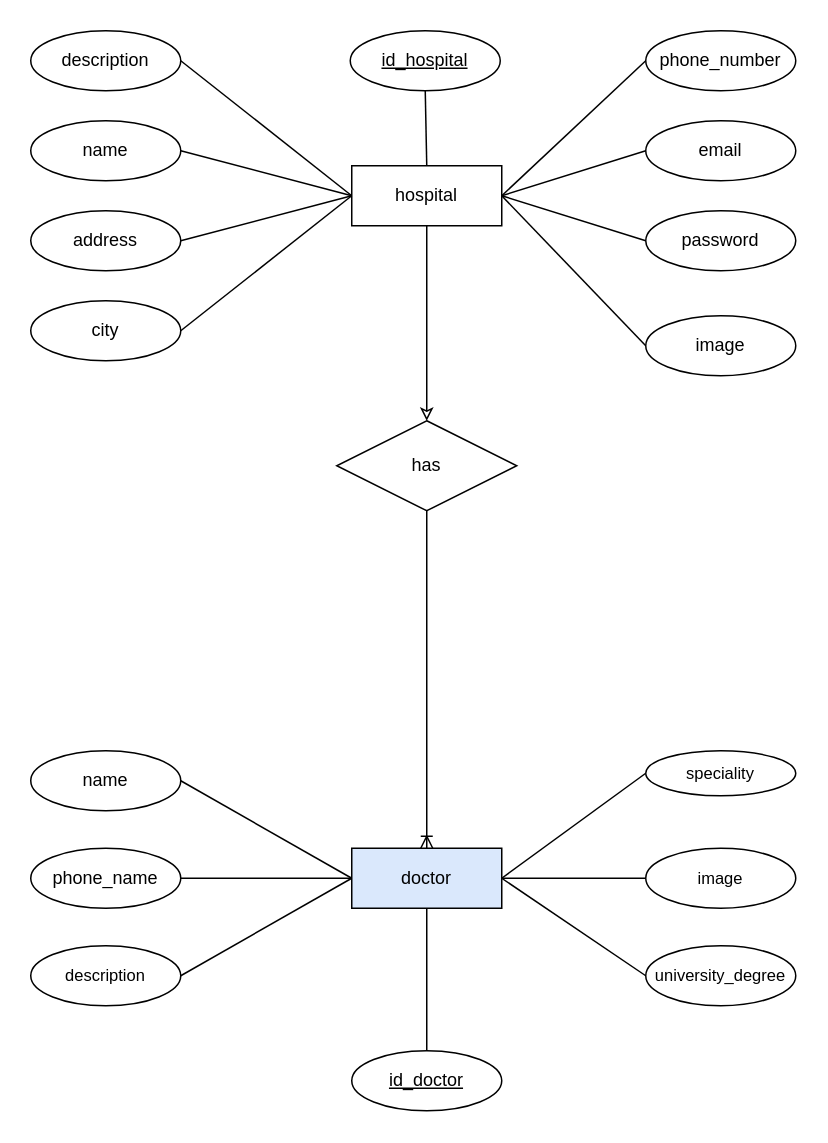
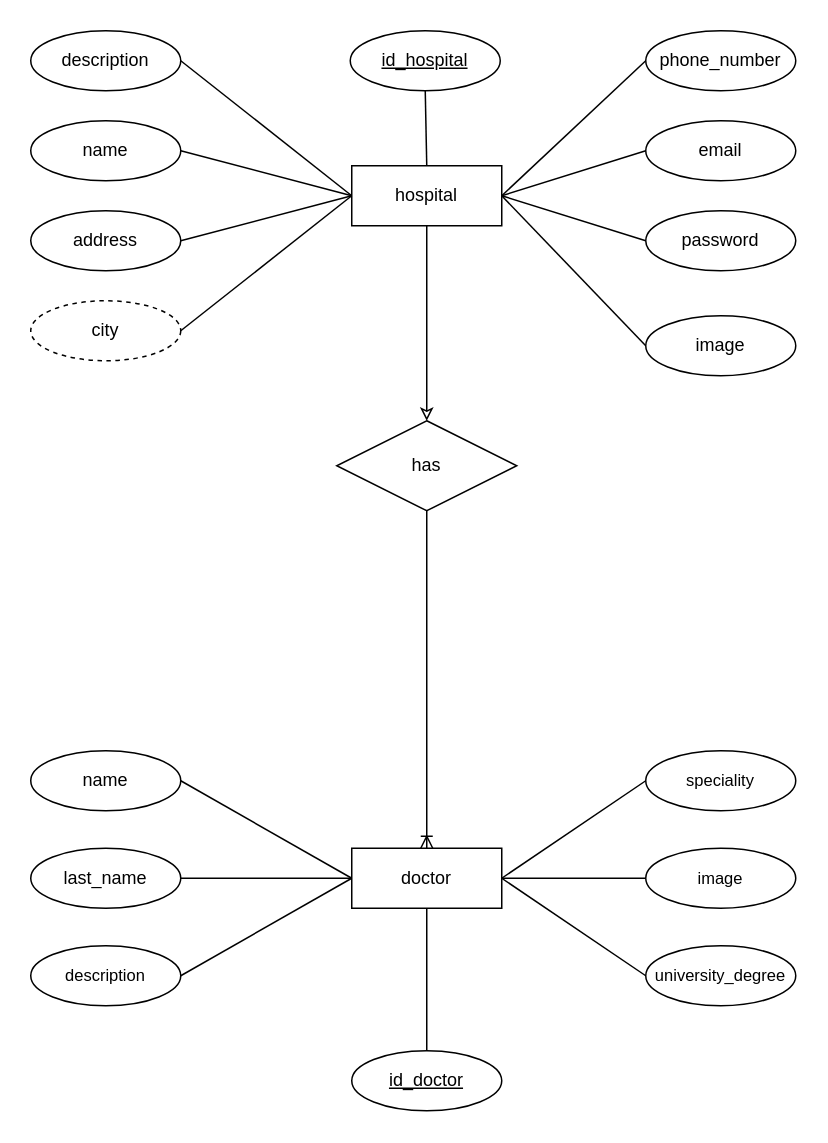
- <mxCell id="20" value="city" style="ellipse;whiteSpace=wrap;html=1;align=center;" vertex="1" parent="1"><mxGeometry x="20" y="200" width="100" height="40" as="geometry" /></mxCell>
+ <mxCell id="20" value="city" style="ellipse;whiteSpace=wrap;html=1;align=center;dashed=1;" vertex="1" parent="1"><mxGeometry x="20" y="200" width="100" height="40" as="geometry" /></mxCell>
- <mxCell id="32" value="speciality" style="ellipse;whiteSpace=wrap;html=1;align=center;fontFamily=Helvetica;fontSize=11;fontColor=default;labelBackgroundColor=default;" vertex="1" parent="1"><mxGeometry x="430" y="500" width="100" height="30" as="geometry" /></mxCell>
+ <mxCell id="32" value="speciality" style="ellipse;whiteSpace=wrap;html=1;align=center;fontFamily=Helvetica;fontSize=11;fontColor=default;labelBackgroundColor=default;" vertex="1" parent="1"><mxGeometry x="430" y="500" width="100" height="40" as="geometry" /></mxCell>
- <mxCell id="18" value="phone_name" style="ellipse;whiteSpace=wrap;html=1;align=center;" vertex="1" parent="1"><mxGeometry x="20" y="565" width="100" height="40" as="geometry" /></mxCell>
+ <mxCell id="18" value="last_name" style="ellipse;whiteSpace=wrap;html=1;align=center;" vertex="1" parent="1"><mxGeometry x="20" y="565" width="100" height="40" as="geometry" /></mxCell>
- <mxCell id="6" value="doctor" style="whiteSpace=wrap;html=1;align=center;fillColor=#dae8fc;" vertex="1" parent="1"><mxGeometry x="234" y="565" width="100" height="40" as="geometry" /></mxCell>
+ <mxCell id="6" value="doctor" style="whiteSpace=wrap;html=1;align=center;" vertex="1" parent="1"><mxGeometry x="234" y="565" width="100" height="40" as="geometry" /></mxCell>
